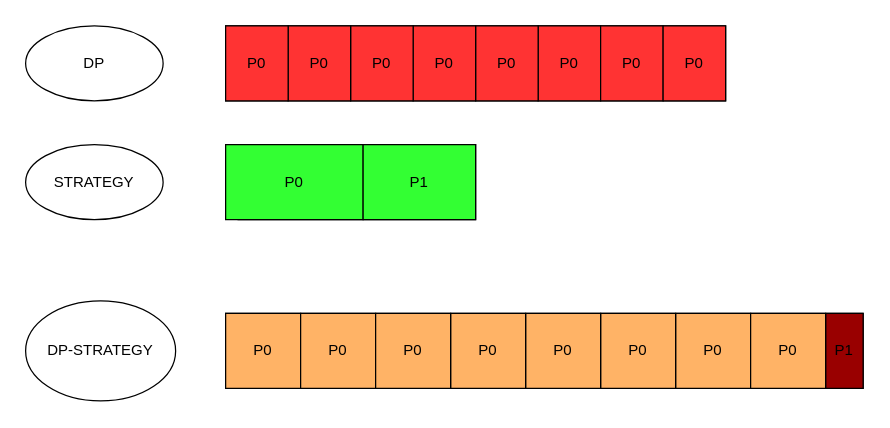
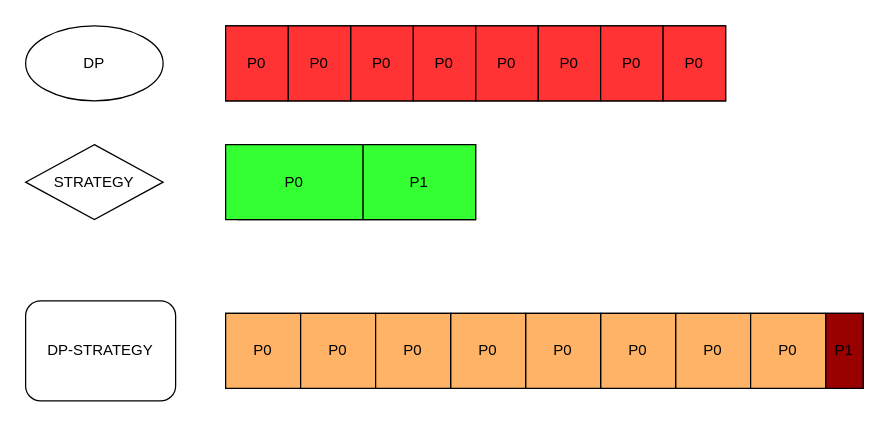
- <mxCell id="16" value="STRATEGY" style="ellipse;whiteSpace=wrap;html=1;" vertex="1" parent="1"><mxGeometry x="20" y="115" width="110" height="60" as="geometry" /></mxCell>
+ <mxCell id="16" value="STRATEGY" style="rhombus;whiteSpace=wrap;html=1;" vertex="1" parent="1"><mxGeometry x="20" y="115" width="110" height="60" as="geometry" /></mxCell>
- <mxCell id="17" value="DP-STRATEGY" style="ellipse;whiteSpace=wrap;html=1;fillColor=#FFFFFF;" vertex="1" parent="1"><mxGeometry x="20" y="240" width="120" height="80" as="geometry" /></mxCell>
+ <mxCell id="17" value="DP-STRATEGY" style="whiteSpace=wrap;html=1;fillColor=#FFFFFF;rounded=1;" vertex="1" parent="1"><mxGeometry x="20" y="240" width="120" height="80" as="geometry" /></mxCell>
